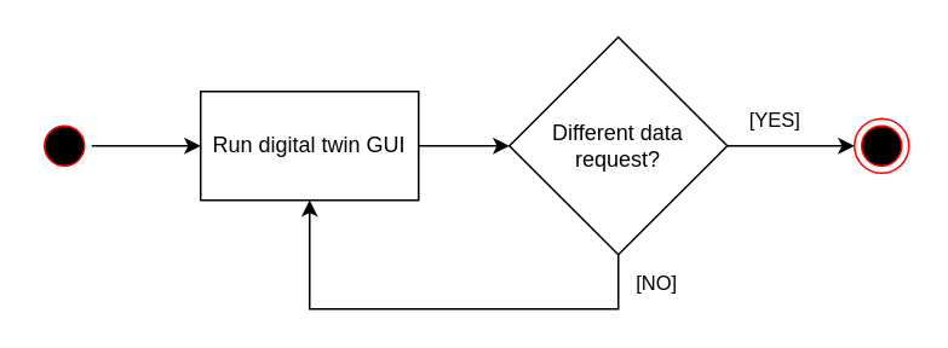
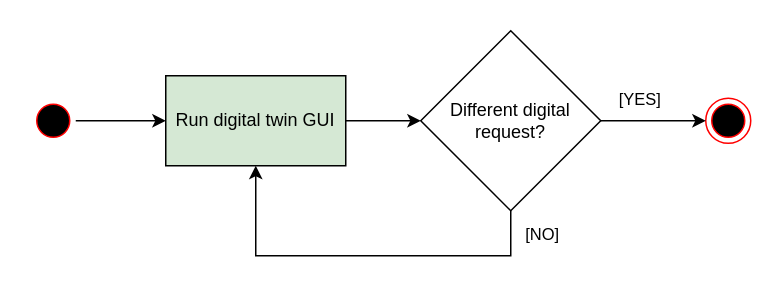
- <mxCell id="9" value="Run digital twin GUI" style="rounded=0;whiteSpace=wrap;html=1;" parent="1" vertex="1"><mxGeometry x="110" y="50" width="120" height="60" as="geometry" /></mxCell>
+ <mxCell id="9" value="Run digital twin GUI" style="rounded=0;whiteSpace=wrap;html=1;fillColor=#d5e8d4;" parent="1" vertex="1"><mxGeometry x="110" y="50" width="120" height="60" as="geometry" /></mxCell>
- <mxCell id="5" value="Different data&lt;br&gt;request?" style="rhombus;whiteSpace=wrap;html=1;" parent="1" vertex="1"><mxGeometry x="280" y="20" width="120" height="120" as="geometry" /></mxCell>
+ <mxCell id="5" value="Different digital&lt;br&gt;request?" style="rhombus;whiteSpace=wrap;html=1;" parent="1" vertex="1"><mxGeometry x="280" y="20" width="120" height="120" as="geometry" /></mxCell>
